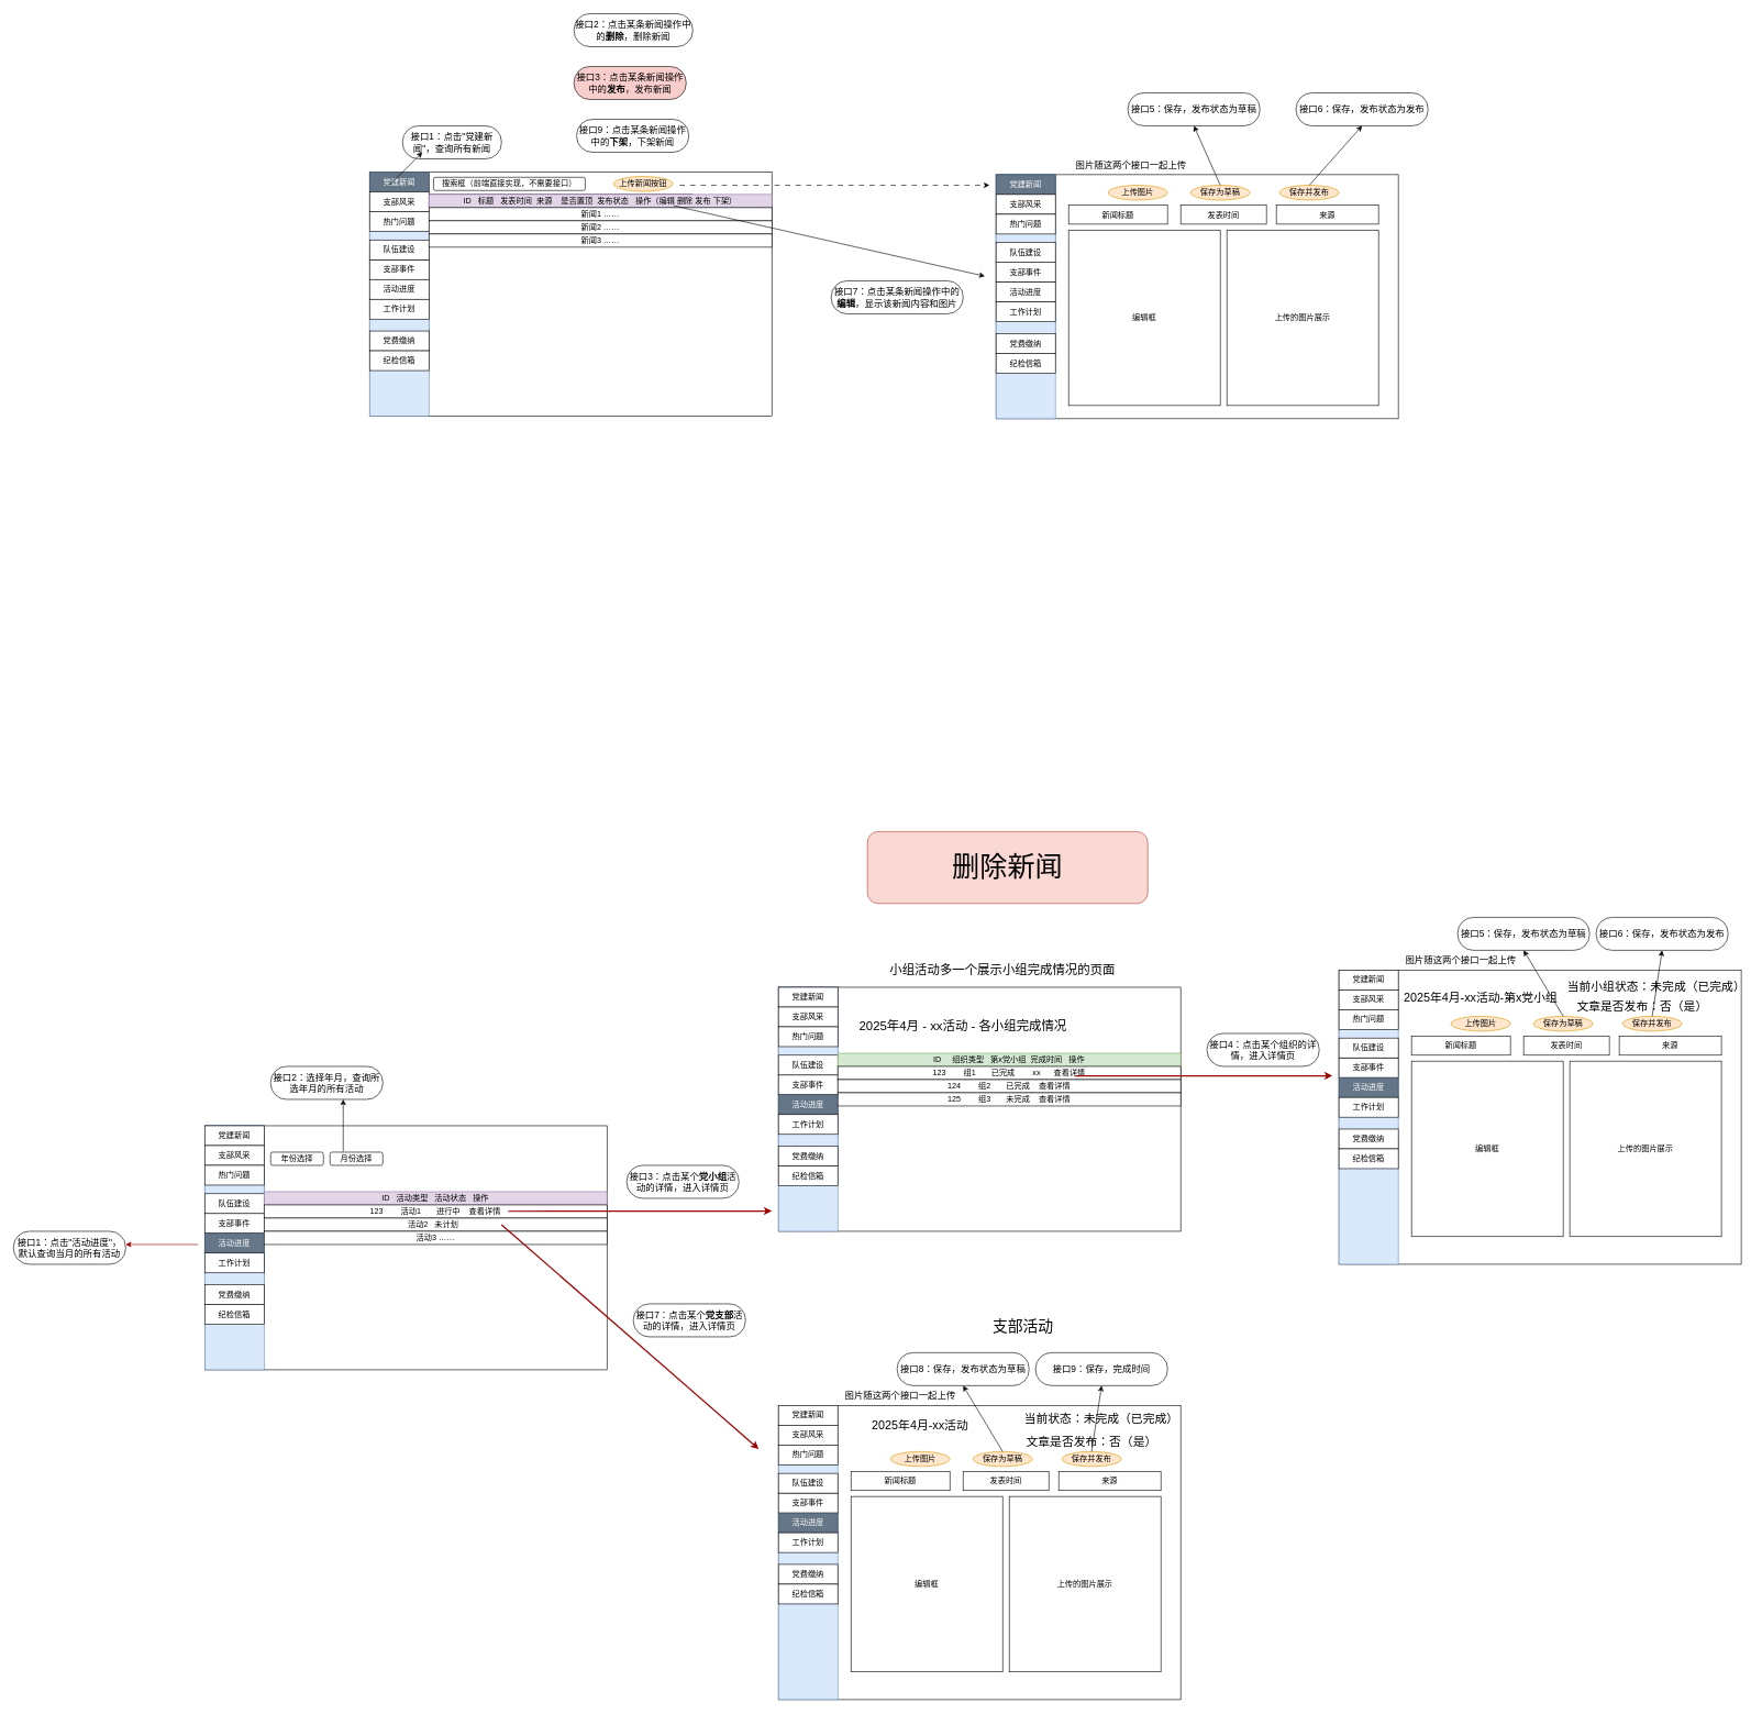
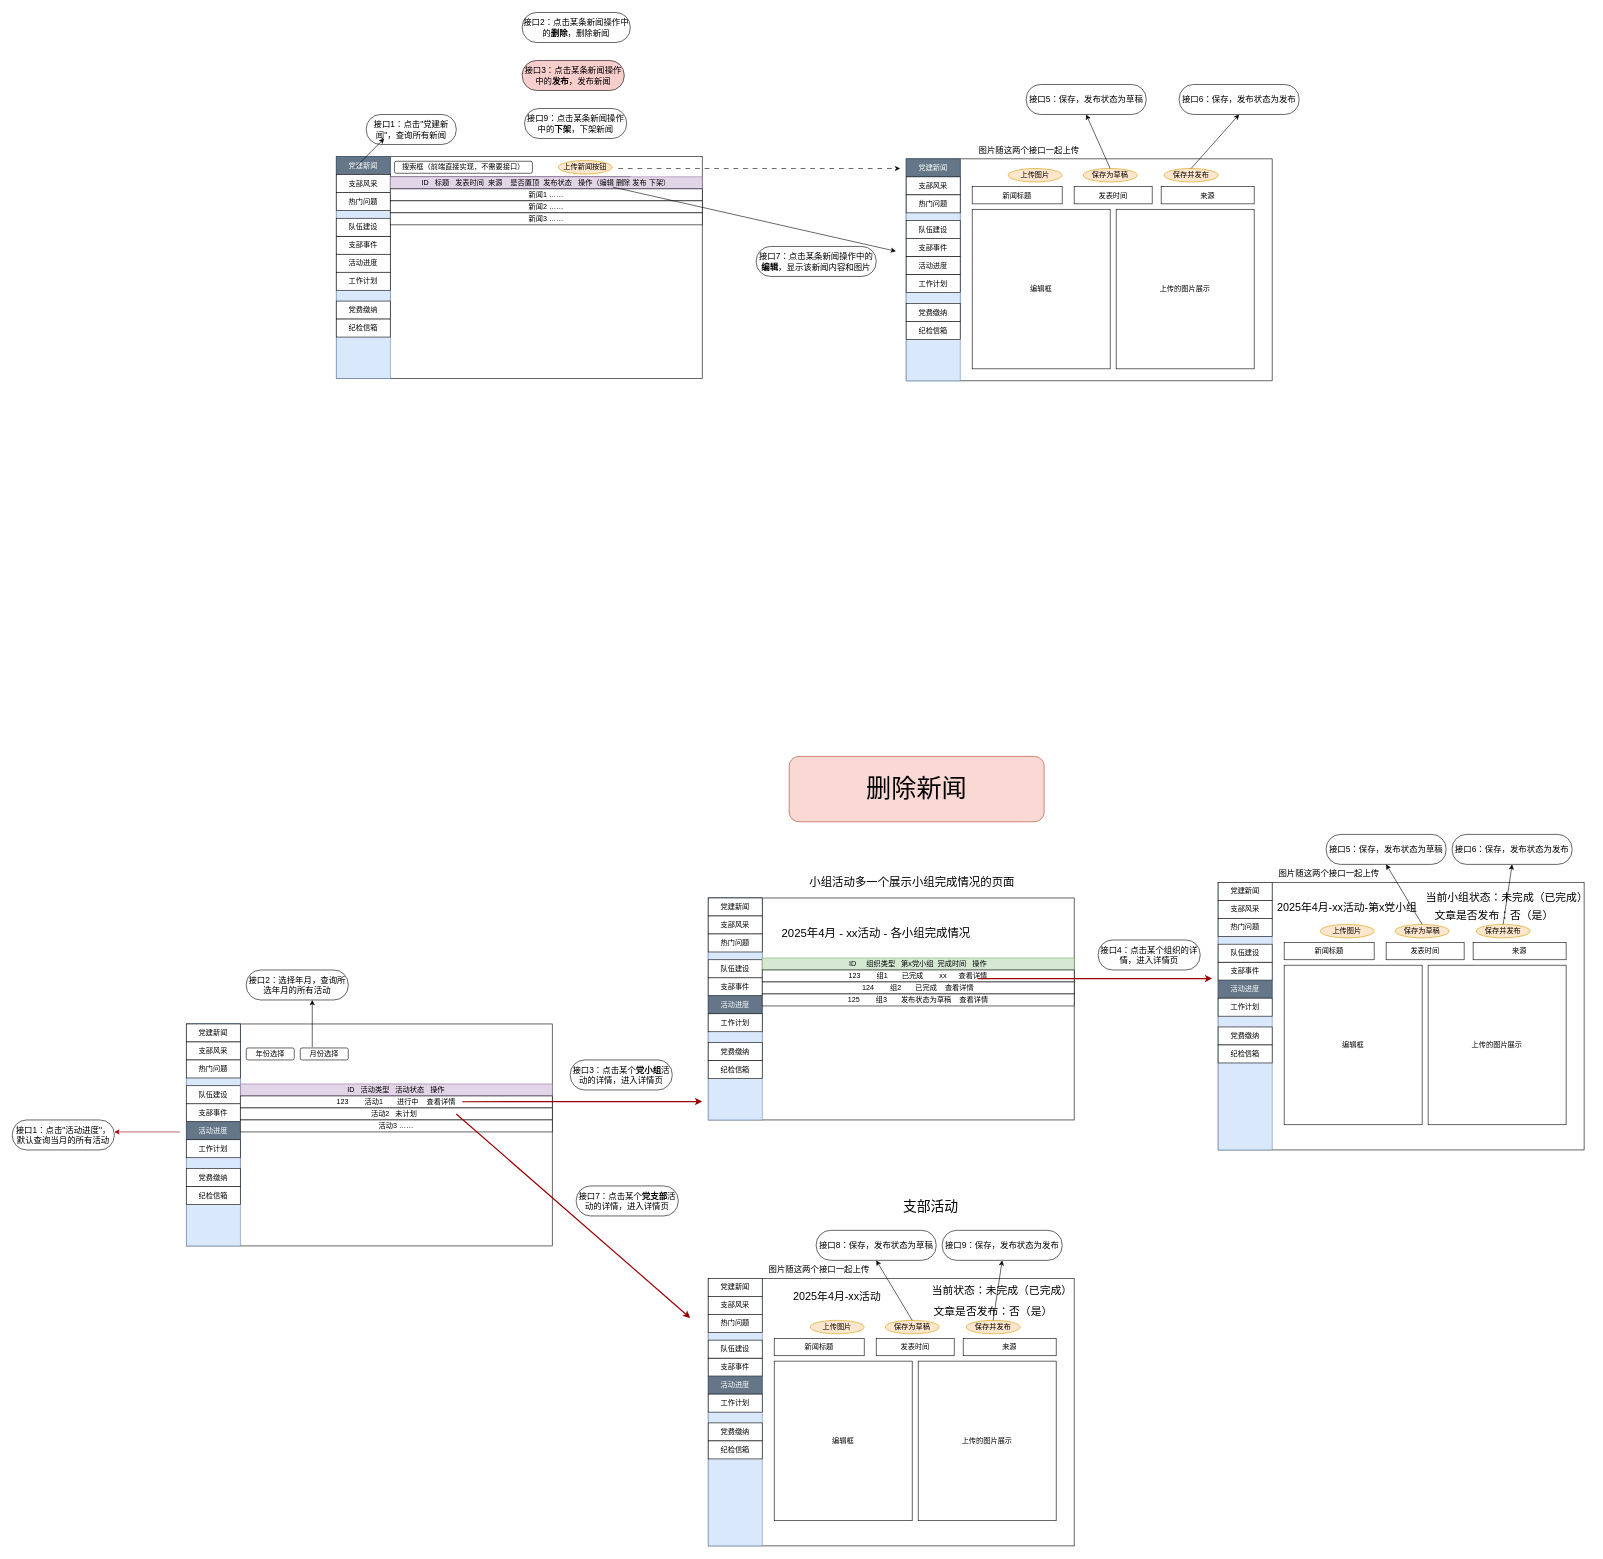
- <mxCell id="20" value="接口7：点击某条新闻操作中的&lt;b&gt;编辑&lt;/b&gt;，显示该新闻内容和图片" style="rounded=1;whiteSpace=wrap;html=1;arcSize=48;fontSize=14;" parent="1" vertex="1"><mxGeometry x="1260" y="425" width="200" height="50" as="geometry" /></mxCell>
+ <mxCell id="20" value="接口7：点击某条新闻操作中的&lt;b&gt;编辑&lt;/b&gt;，显示该新闻内容和图片" style="rounded=1;whiteSpace=wrap;html=1;arcSize=48;fontSize=14;" parent="1" vertex="1"><mxGeometry x="1260" y="410" width="200" height="50" as="geometry" /></mxCell>
- <mxCell id="96" value="125&amp;nbsp; &amp;nbsp; &amp;nbsp; &amp;nbsp; 组3&amp;nbsp; &amp;nbsp; &amp;nbsp; &amp;nbsp;未完成&amp;nbsp; &amp;nbsp; 查看详情" style="rounded=0;whiteSpace=wrap;html=1;" parent="1" vertex="1"><mxGeometry x="1270" y="1656" width="520" height="20" as="geometry" /></mxCell>
+ <mxCell id="96" value="125&amp;nbsp; &amp;nbsp; &amp;nbsp; &amp;nbsp; 组3&amp;nbsp; &amp;nbsp; &amp;nbsp; &amp;nbsp;发布状态为草稿&amp;nbsp; &amp;nbsp; 查看详情" style="rounded=0;whiteSpace=wrap;html=1;" parent="1" vertex="1"><mxGeometry x="1270" y="1656" width="520" height="20" as="geometry" /></mxCell>
- <mxCell id="120" value="接口9：保存，完成时间" style="rounded=1;whiteSpace=wrap;html=1;arcSize=48;fontSize=14;" parent="1" vertex="1"><mxGeometry x="1570" y="2050" width="200" height="50" as="geometry" /></mxCell>
+ <mxCell id="120" value="接口9：保存，发布状态为发布" style="rounded=1;whiteSpace=wrap;html=1;arcSize=48;fontSize=14;" parent="1" vertex="1"><mxGeometry x="1570" y="2050" width="200" height="50" as="geometry" /></mxCell>
